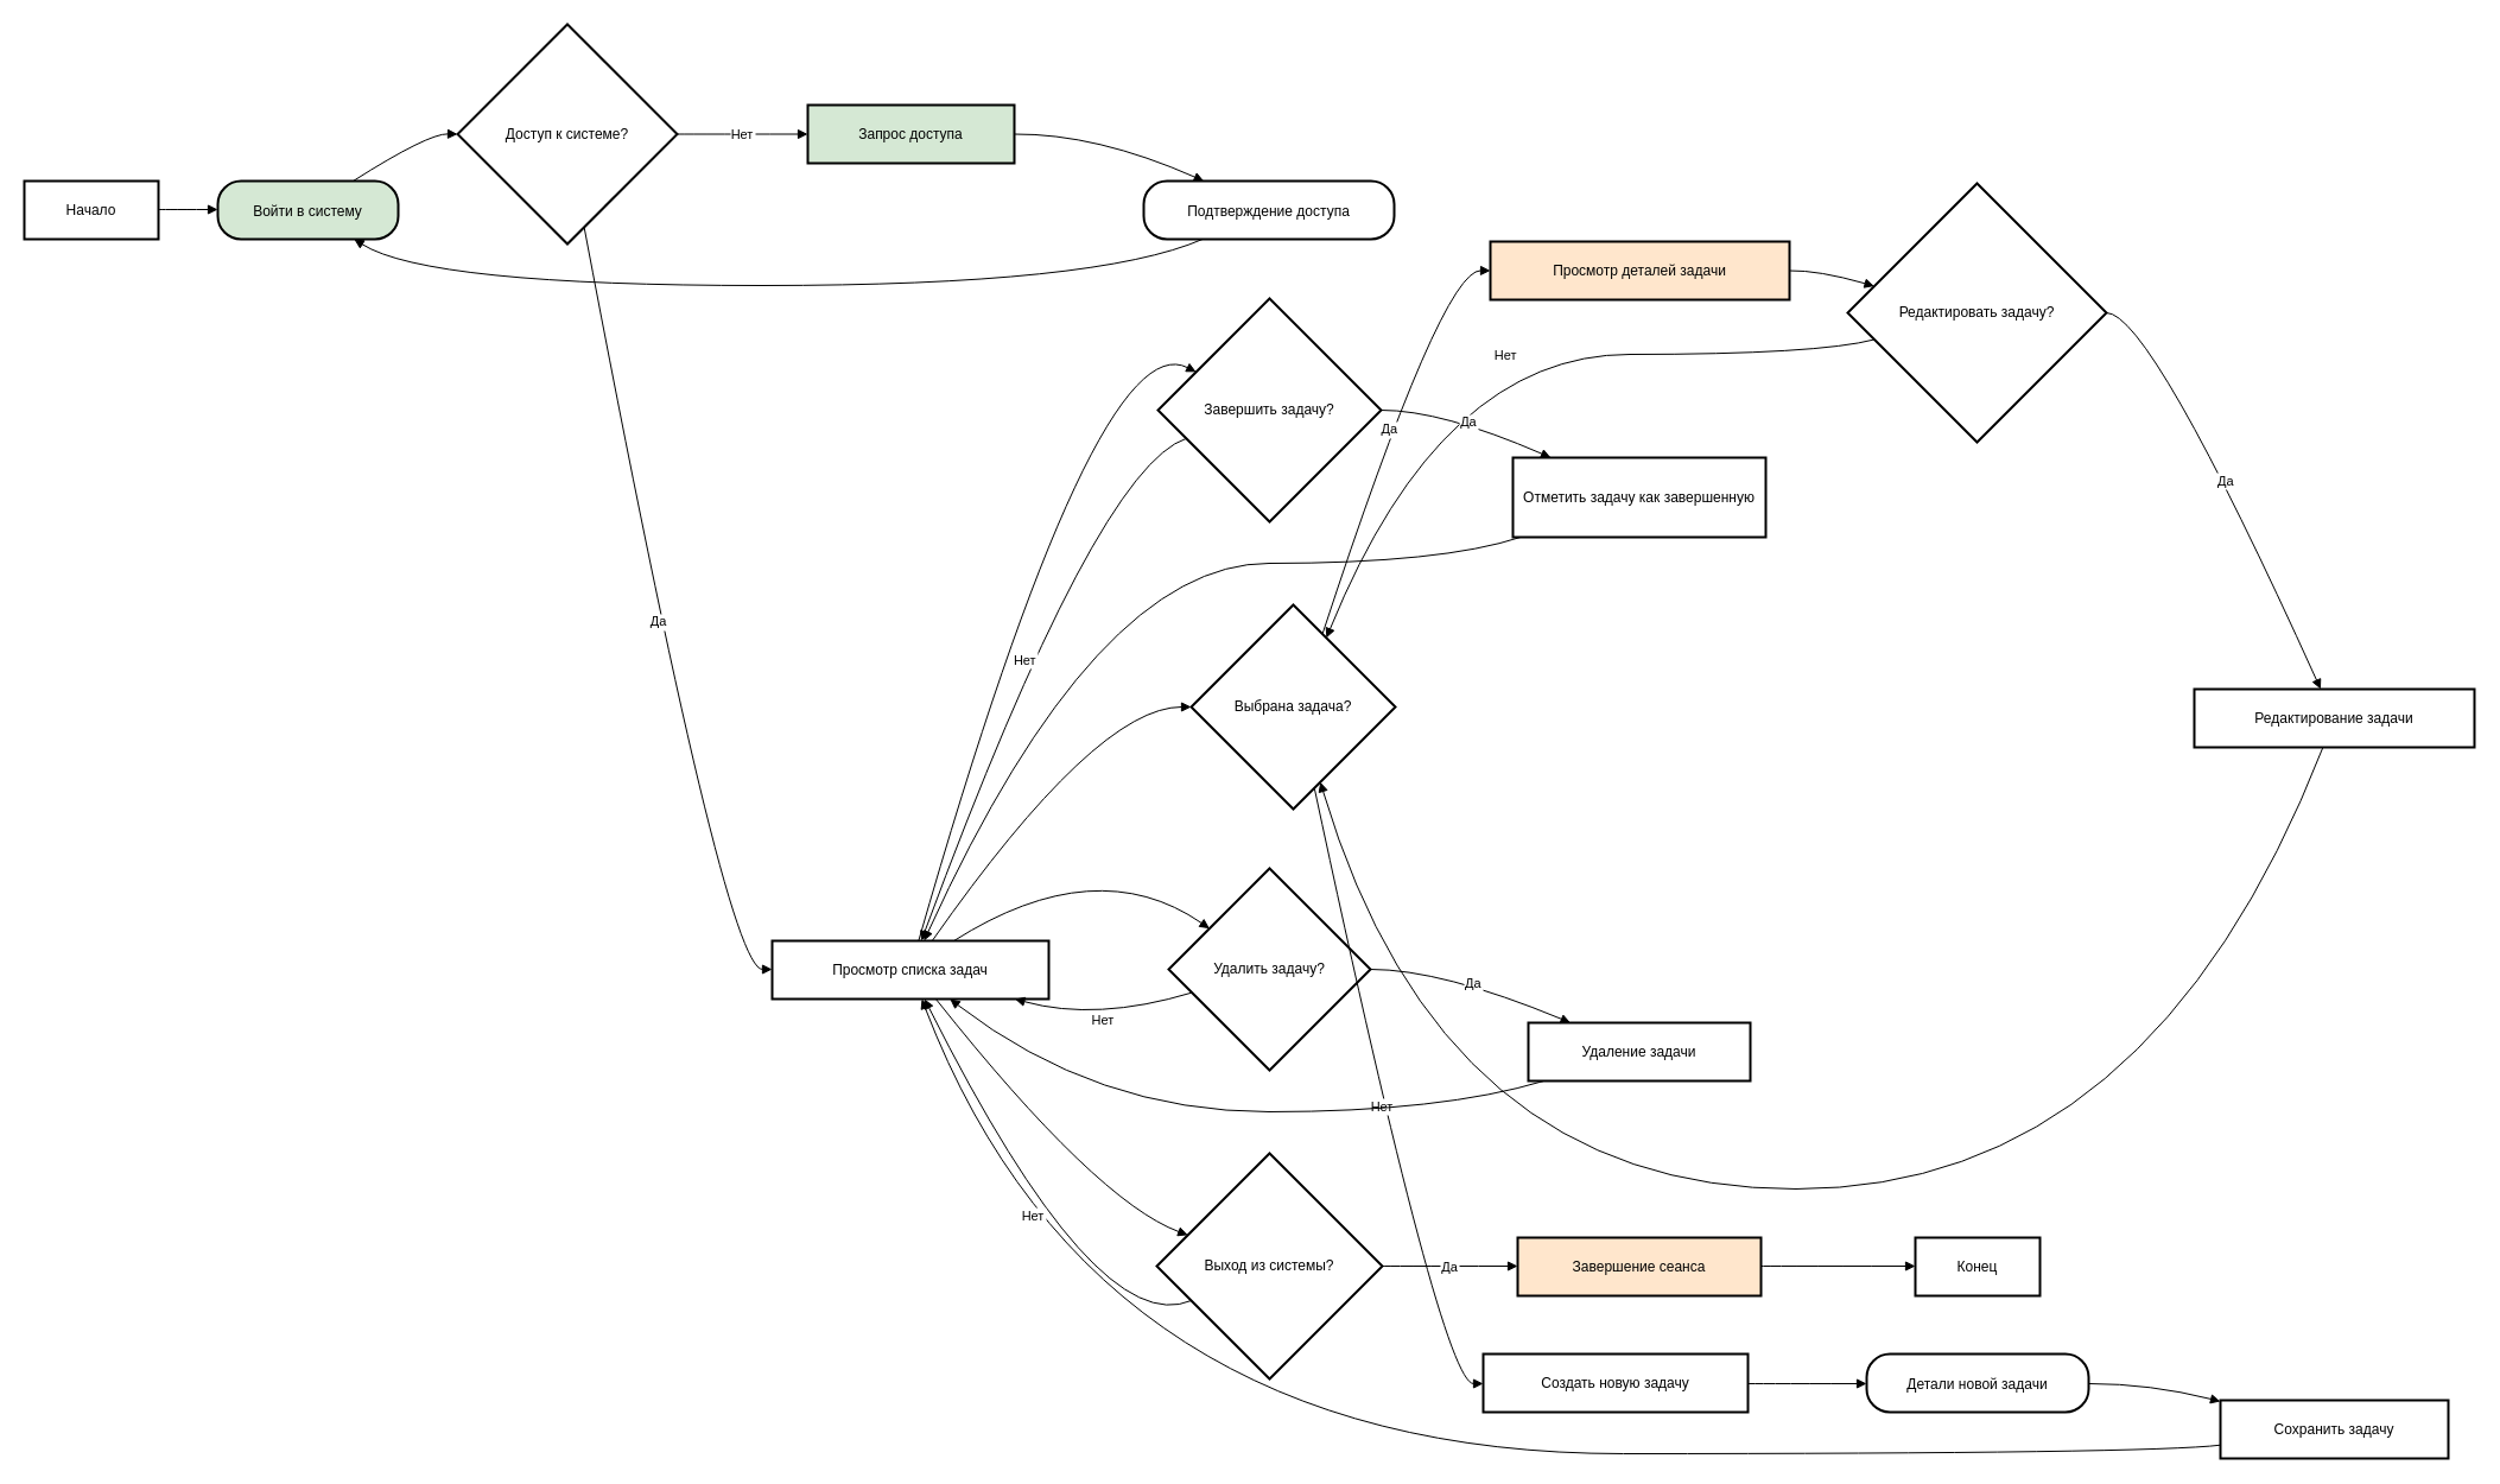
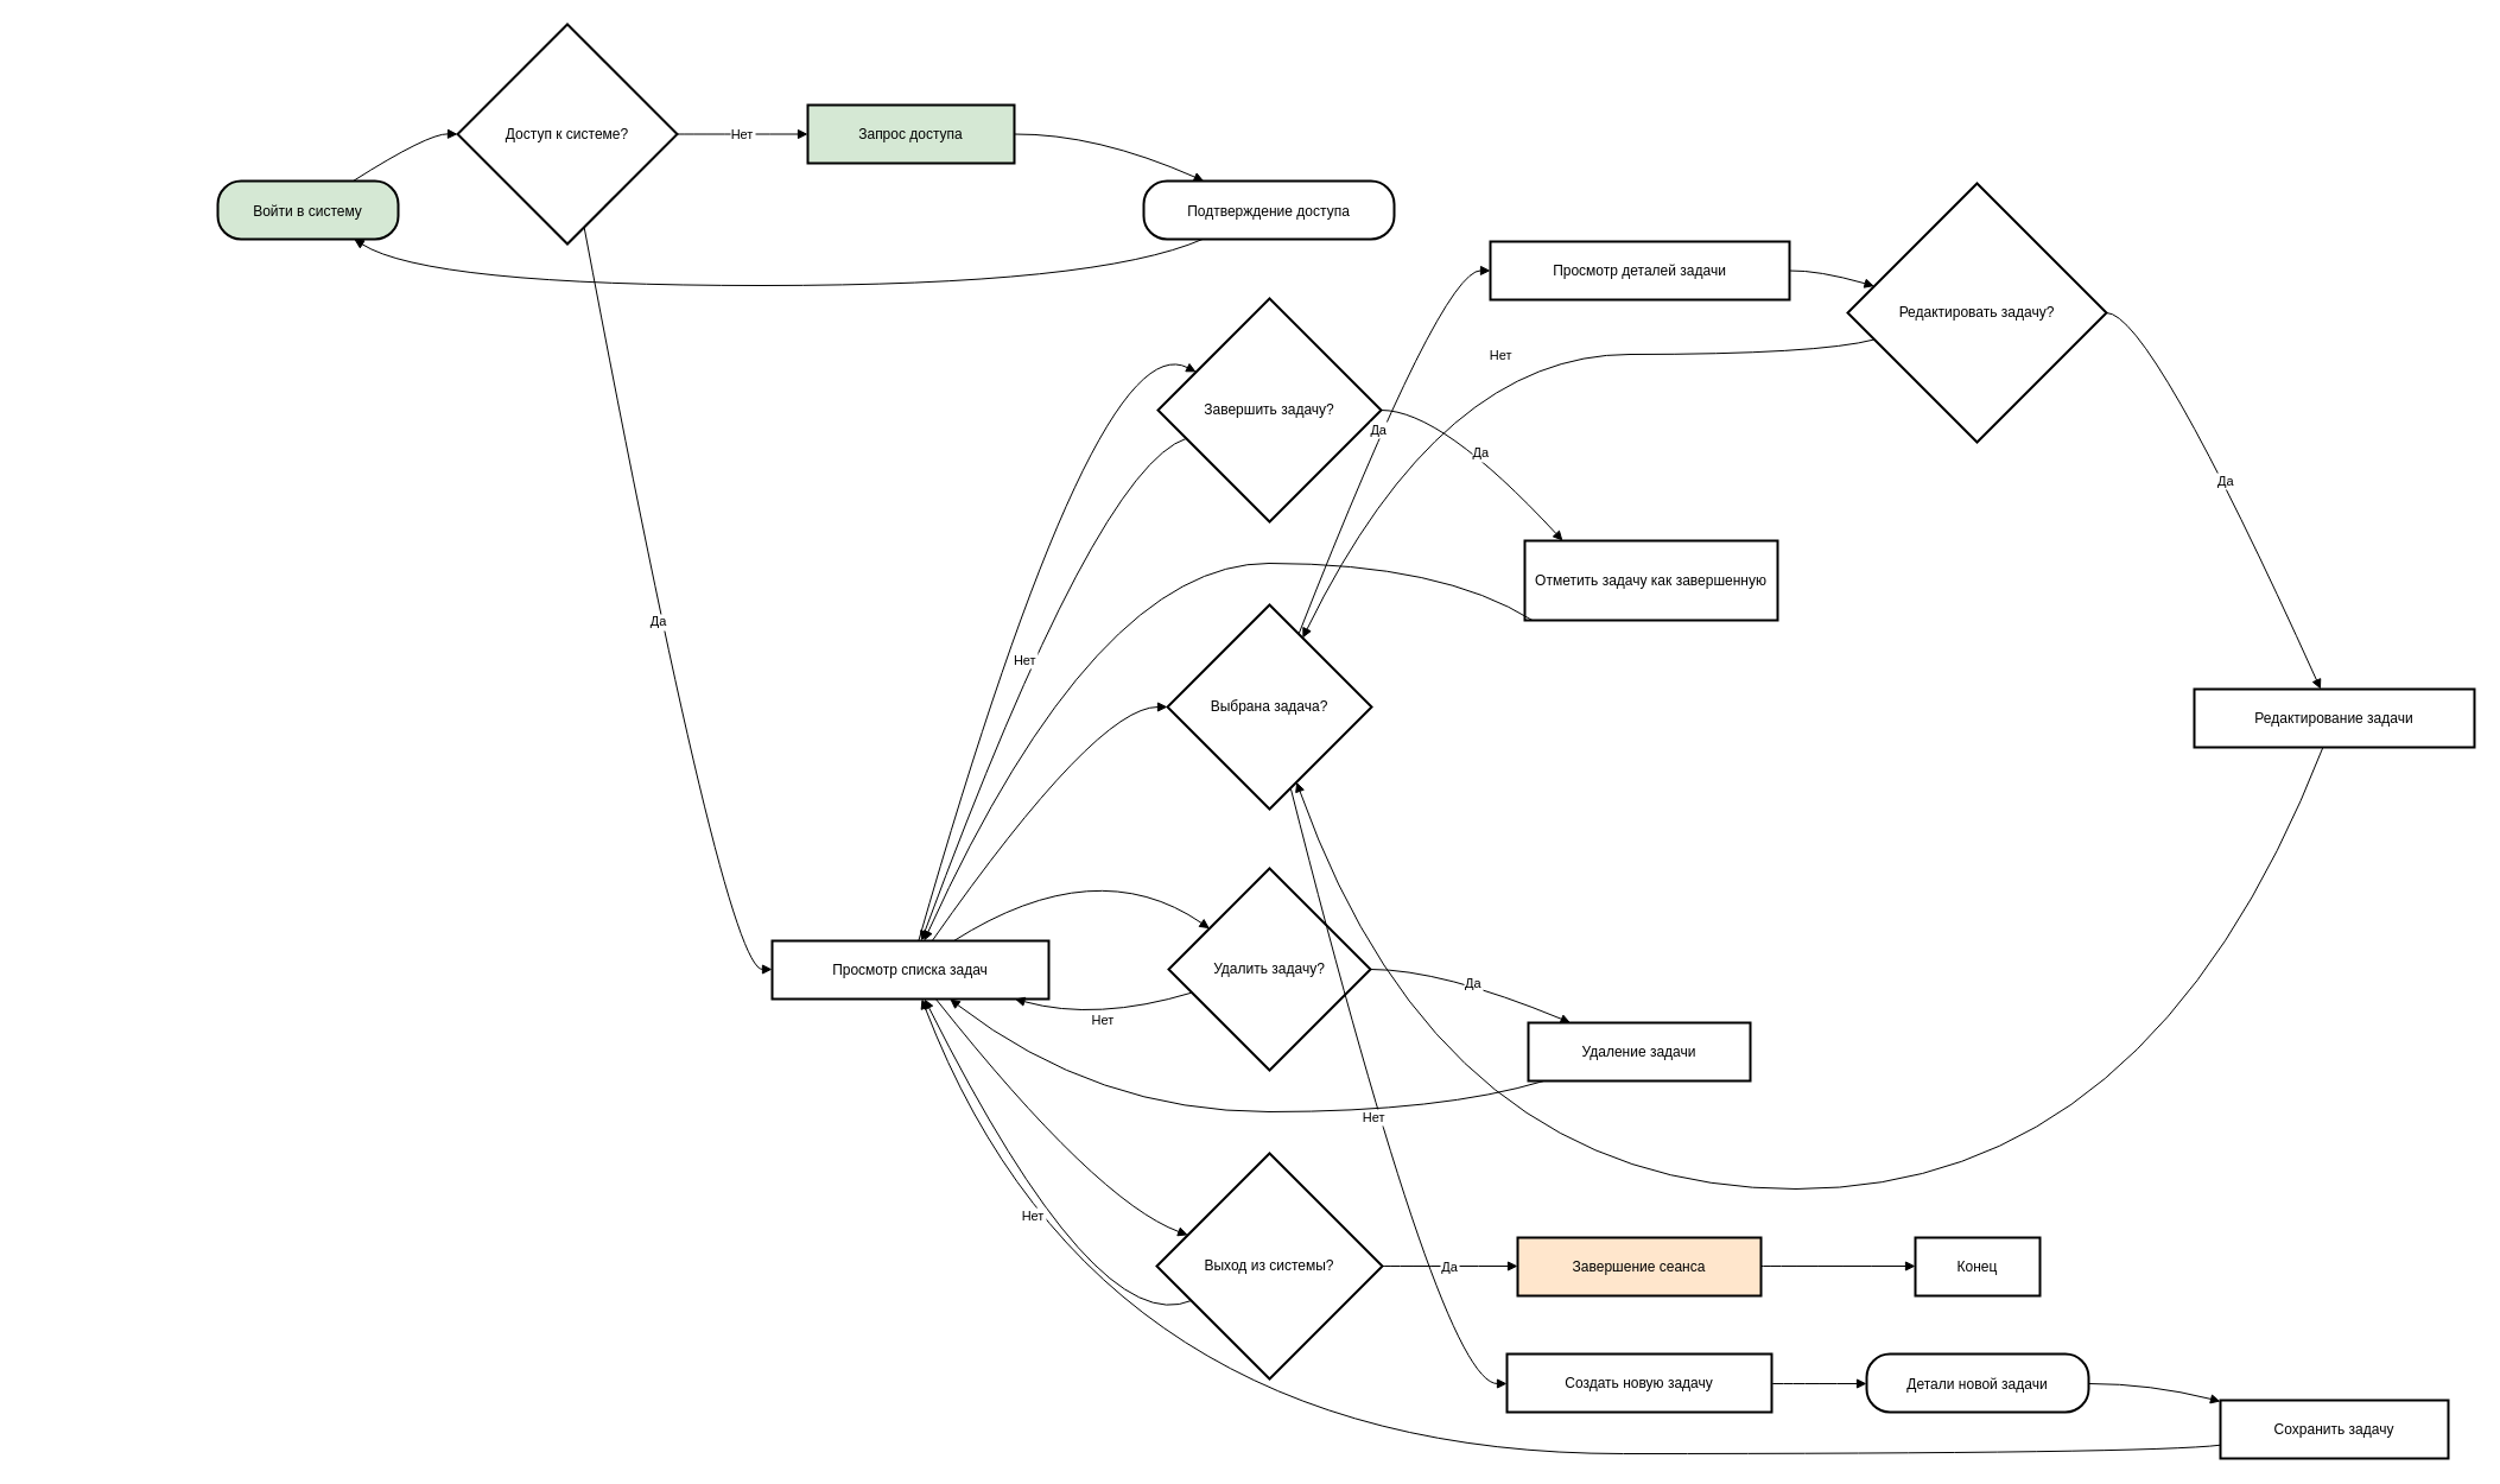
- <mxCell id="2" value="Начало" style="whiteSpace=wrap;strokeWidth=2;" vertex="1" parent="1"><mxGeometry x="20" y="152" width="113" height="49" as="geometry" /></mxCell>
- <mxCell id="22" value="" style="curved=1;startArrow=none;endArrow=block;exitX=1;exitY=0.49;entryX=0;entryY=0.49;" edge="1" parent="1" source="2" target="3"><mxGeometry relative="1" as="geometry"><Array as="points" /></mxGeometry></mxCell>
- <mxCell id="9" value="Просмотр деталей задачи" style="whiteSpace=wrap;strokeWidth=2;fillColor=#ffe6cc;" vertex="1" parent="1"><mxGeometry x="1255" y="203" width="252" height="49" as="geometry" /></mxCell>
+ <mxCell id="9" value="Просмотр деталей задачи" style="whiteSpace=wrap;strokeWidth=2;" vertex="1" parent="1"><mxGeometry x="1255" y="203" width="252" height="49" as="geometry" /></mxCell>
- <mxCell id="16" value="Отметить задачу как завершенную" style="whiteSpace=wrap;strokeWidth=2;" vertex="1" parent="1"><mxGeometry x="1274" y="385" width="213" height="67" as="geometry" /></mxCell>
+ <mxCell id="16" value="Отметить задачу как завершенную" style="whiteSpace=wrap;strokeWidth=2;" vertex="1" parent="1"><mxGeometry x="1284" y="455" width="213" height="67" as="geometry" /></mxCell>
- <mxCell id="8" value="Выбрана задача?" style="rhombus;strokeWidth=2;whiteSpace=wrap;" vertex="1" parent="1"><mxGeometry x="1003" y="509" width="172" height="172" as="geometry" /></mxCell>
+ <mxCell id="8" value="Выбрана задача?" style="rhombus;strokeWidth=2;whiteSpace=wrap;" vertex="1" parent="1"><mxGeometry x="983" y="509" width="172" height="172" as="geometry" /></mxCell>
- <mxCell id="12" value="Создать новую задачу" style="whiteSpace=wrap;strokeWidth=2;" vertex="1" parent="1"><mxGeometry x="1249" y="1140" width="223" height="49" as="geometry" /></mxCell>
+ <mxCell id="12" value="Создать новую задачу" style="whiteSpace=wrap;strokeWidth=2;" vertex="1" parent="1"><mxGeometry x="1269" y="1140" width="223" height="49" as="geometry" /></mxCell>
